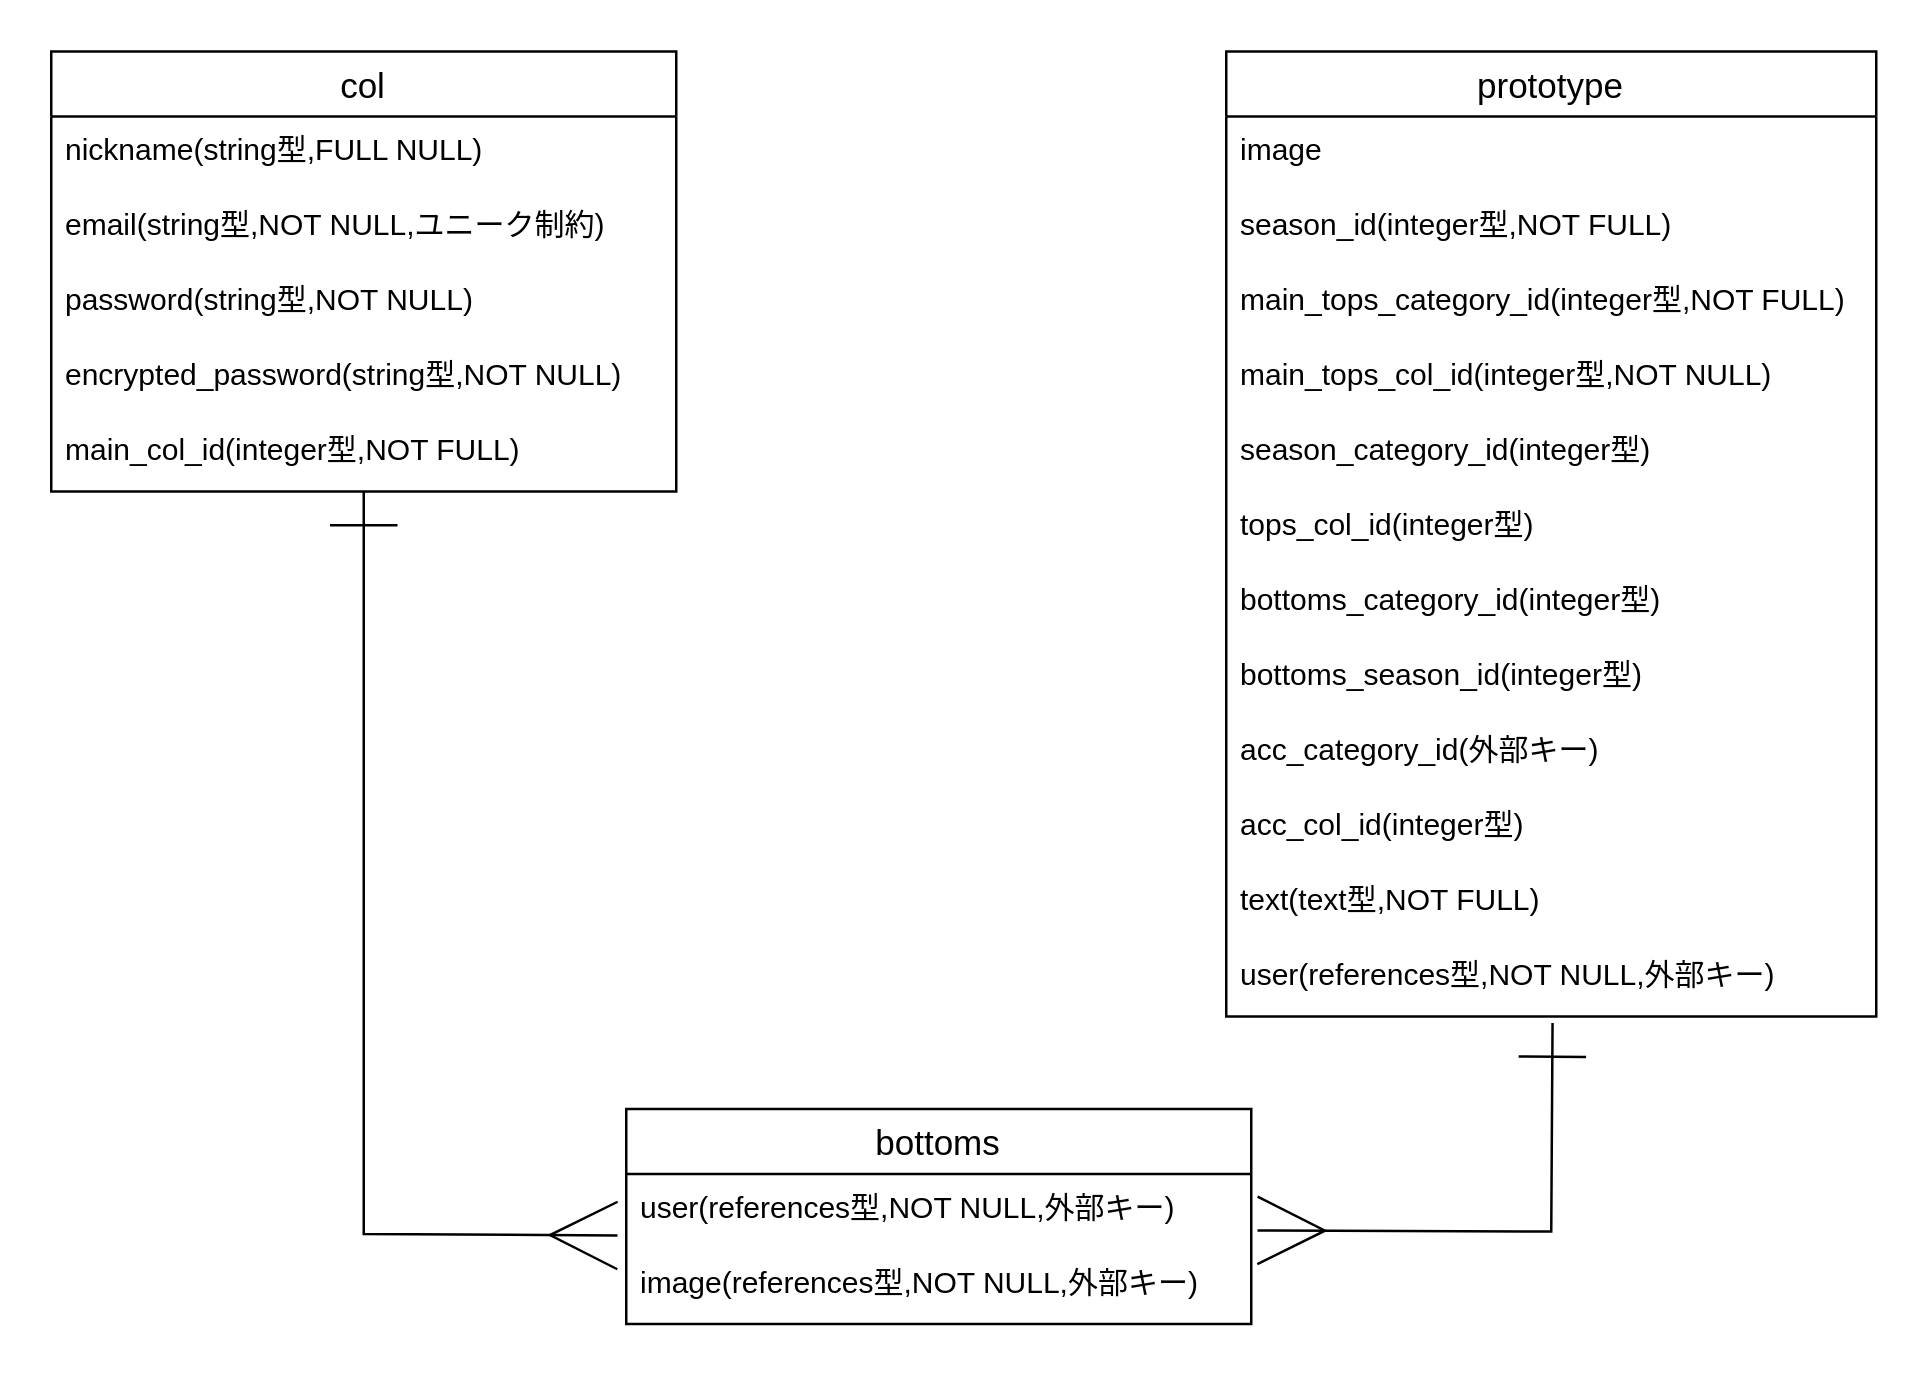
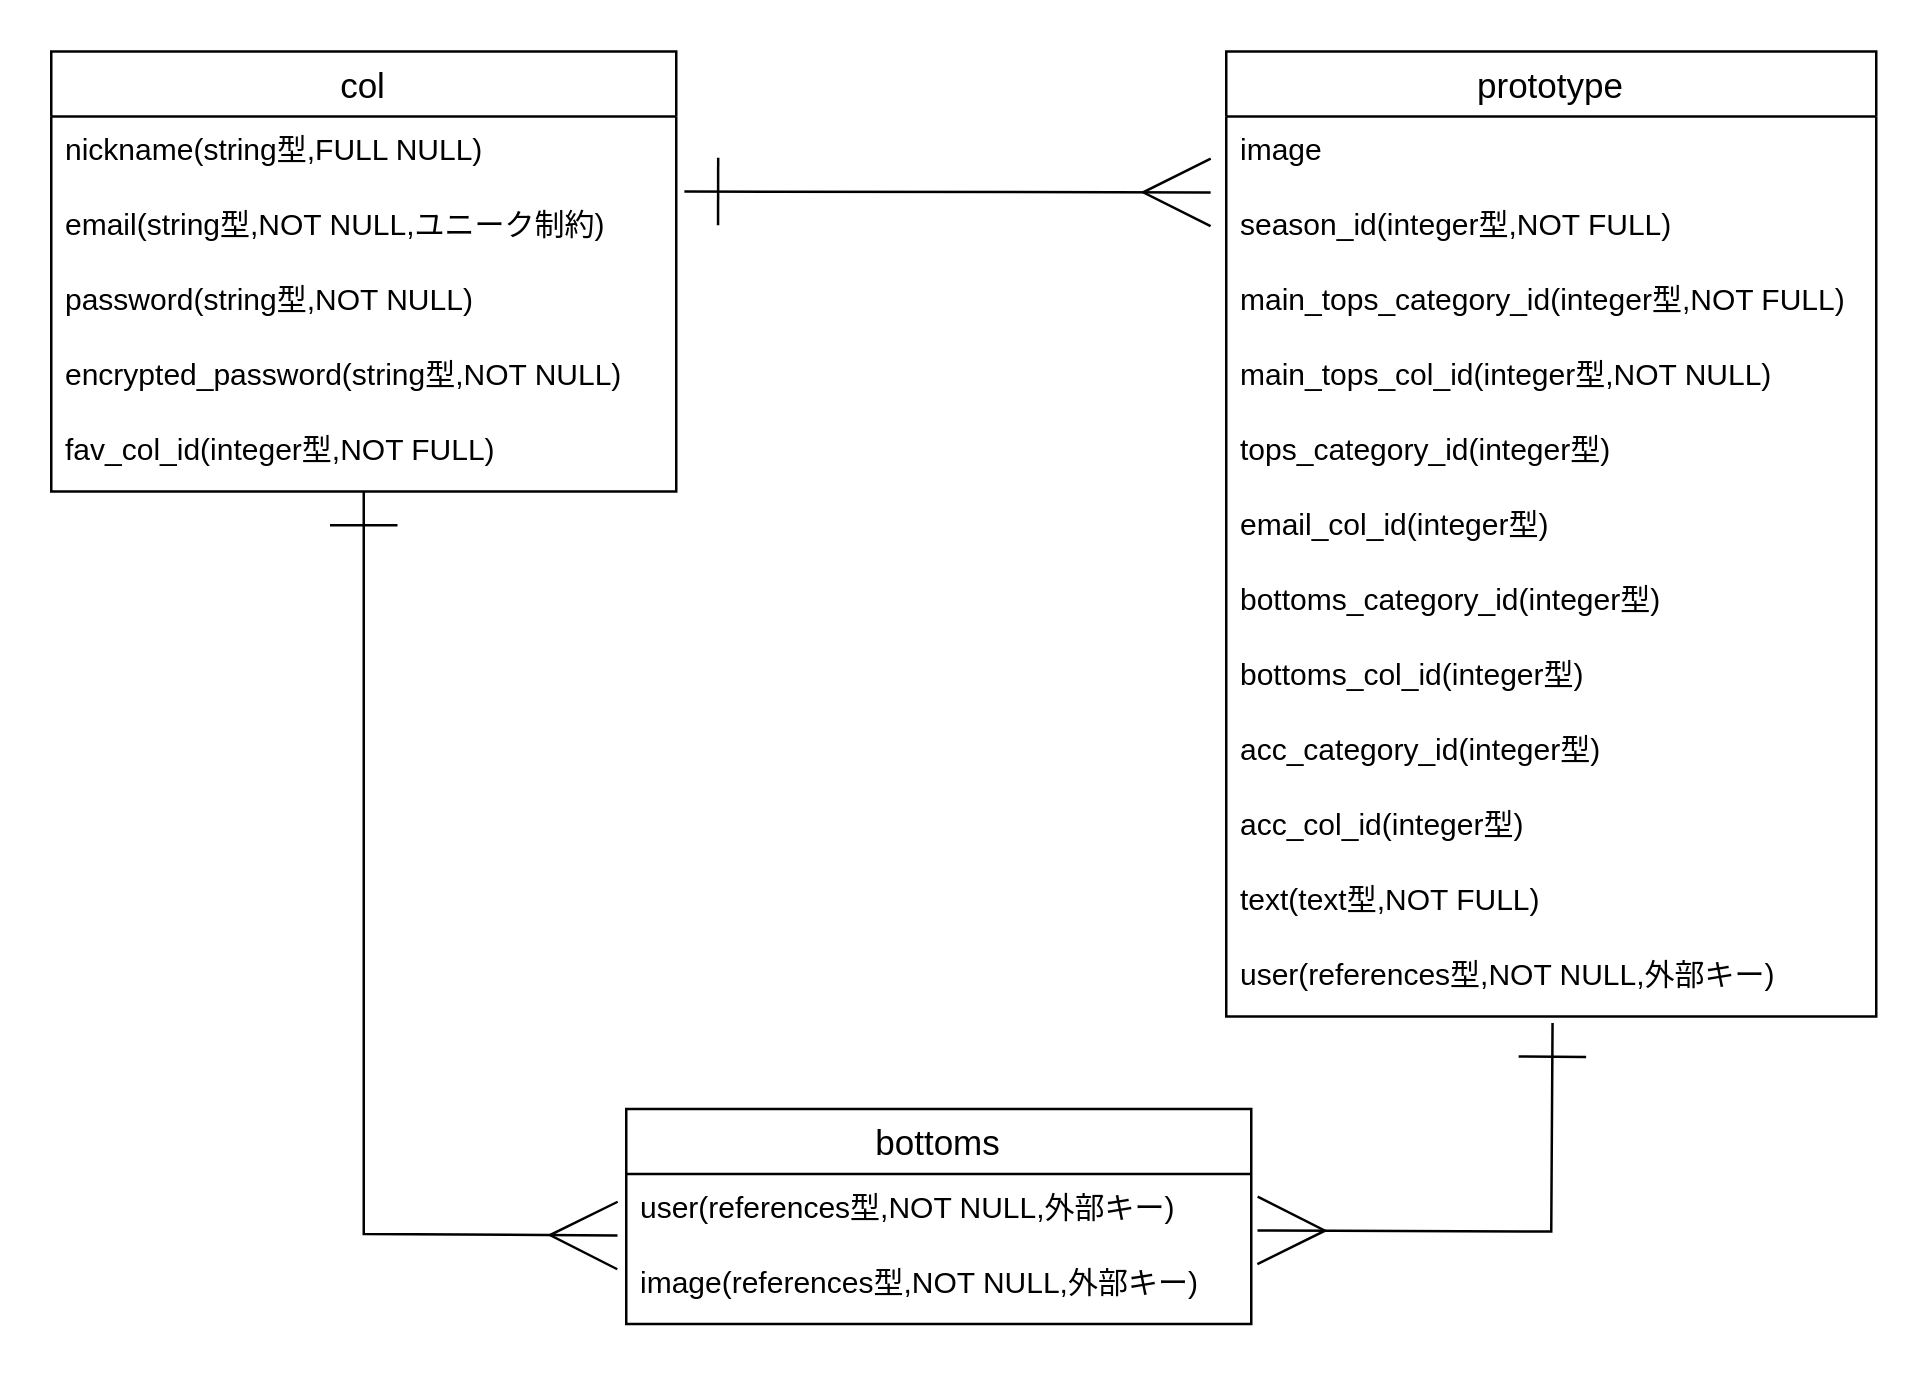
+ <mxCell id="11" style="edgeStyle=none;rounded=0;html=1;strokeColor=#000000;endArrow=ERmany;endFill=0;endSize=25;startArrow=ERone;startFill=0;startSize=25;targetPerimeterSpacing=0;sourcePerimeterSpacing=0;entryX=-0.024;entryY=0.013;entryDx=0;entryDy=0;entryPerimeter=0;exitX=1.013;exitY=1;exitDx=0;exitDy=0;exitPerimeter=0;" edge="1" parent="1" source="3" target="16"><mxGeometry relative="1" as="geometry"><mxPoint x="220" y="189" as="sourcePoint" /><mxPoint x="470" y="189" as="targetPoint" /></mxGeometry></mxCell>
- <mxCell id="7" value="main_col_id(integer型,NOT FULL)" style="text;strokeColor=none;fillColor=none;spacingLeft=4;spacingRight=4;overflow=hidden;rotatable=0;points=[[0,0.5],[1,0.5]];portConstraint=eastwest;fontSize=12;" vertex="1" parent="2"><mxGeometry y="146" width="250" height="30" as="geometry" /></mxCell>
+ <mxCell id="7" value="fav_col_id(integer型,NOT FULL)" style="text;strokeColor=none;fillColor=none;spacingLeft=4;spacingRight=4;overflow=hidden;rotatable=0;points=[[0,0.5],[1,0.5]];portConstraint=eastwest;fontSize=12;" vertex="1" parent="2"><mxGeometry y="146" width="250" height="30" as="geometry" /></mxCell>
- <mxCell id="19" value="season_category_id(integer型)" style="text;strokeColor=none;fillColor=none;spacingLeft=4;spacingRight=4;overflow=hidden;rotatable=0;points=[[0,0.5],[1,0.5]];portConstraint=eastwest;fontSize=12;" vertex="1" parent="14"><mxGeometry y="146" width="260" height="30" as="geometry" /></mxCell>
+ <mxCell id="19" value="tops_category_id(integer型)" style="text;strokeColor=none;fillColor=none;spacingLeft=4;spacingRight=4;overflow=hidden;rotatable=0;points=[[0,0.5],[1,0.5]];portConstraint=eastwest;fontSize=12;" vertex="1" parent="14"><mxGeometry y="146" width="260" height="30" as="geometry" /></mxCell>
- <mxCell id="20" value="tops_col_id(integer型)" style="text;strokeColor=none;fillColor=none;spacingLeft=4;spacingRight=4;overflow=hidden;rotatable=0;points=[[0,0.5],[1,0.5]];portConstraint=eastwest;fontSize=12;" vertex="1" parent="14"><mxGeometry y="176" width="260" height="30" as="geometry" /></mxCell>
+ <mxCell id="20" value="email_col_id(integer型)" style="text;strokeColor=none;fillColor=none;spacingLeft=4;spacingRight=4;overflow=hidden;rotatable=0;points=[[0,0.5],[1,0.5]];portConstraint=eastwest;fontSize=12;" vertex="1" parent="14"><mxGeometry y="176" width="260" height="30" as="geometry" /></mxCell>
- <mxCell id="22" value="bottoms_season_id(integer型)" style="text;strokeColor=none;fillColor=none;spacingLeft=4;spacingRight=4;overflow=hidden;rotatable=0;points=[[0,0.5],[1,0.5]];portConstraint=eastwest;fontSize=12;" vertex="1" parent="14"><mxGeometry y="236" width="260" height="30" as="geometry" /></mxCell>
+ <mxCell id="22" value="bottoms_col_id(integer型)" style="text;strokeColor=none;fillColor=none;spacingLeft=4;spacingRight=4;overflow=hidden;rotatable=0;points=[[0,0.5],[1,0.5]];portConstraint=eastwest;fontSize=12;" vertex="1" parent="14"><mxGeometry y="236" width="260" height="30" as="geometry" /></mxCell>
- <mxCell id="23" value="acc_category_id(外部キー)" style="text;strokeColor=none;fillColor=none;spacingLeft=4;spacingRight=4;overflow=hidden;rotatable=0;points=[[0,0.5],[1,0.5]];portConstraint=eastwest;fontSize=12;" vertex="1" parent="14"><mxGeometry y="266" width="260" height="30" as="geometry" /></mxCell>
+ <mxCell id="23" value="acc_category_id(integer型)" style="text;strokeColor=none;fillColor=none;spacingLeft=4;spacingRight=4;overflow=hidden;rotatable=0;points=[[0,0.5],[1,0.5]];portConstraint=eastwest;fontSize=12;" vertex="1" parent="14"><mxGeometry y="266" width="260" height="30" as="geometry" /></mxCell>
